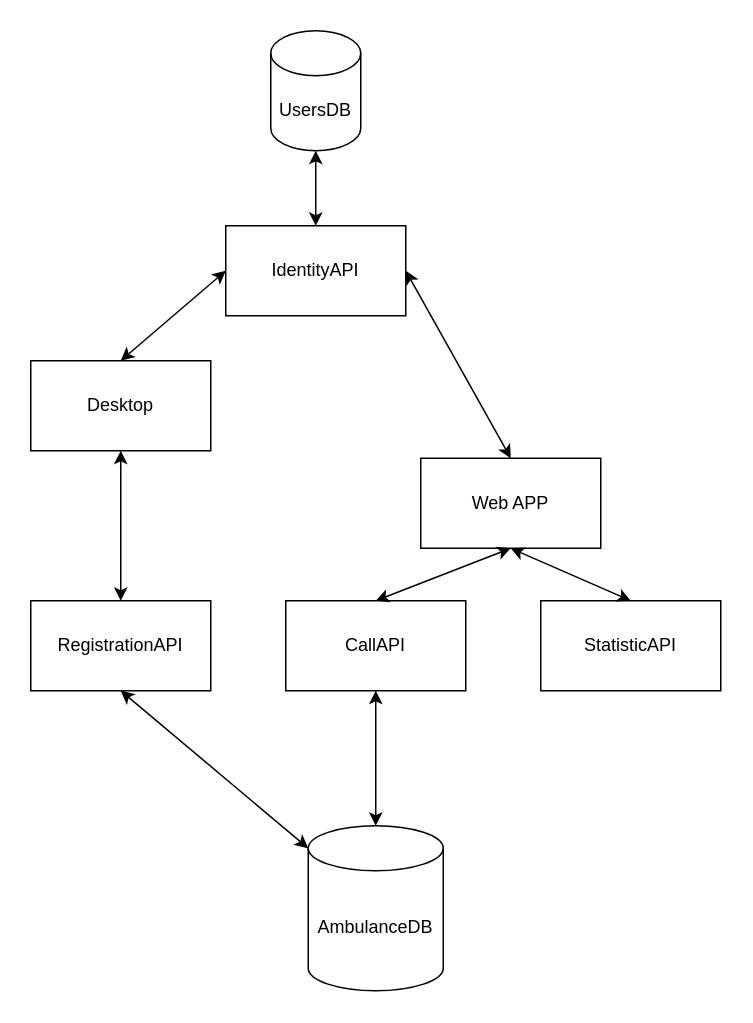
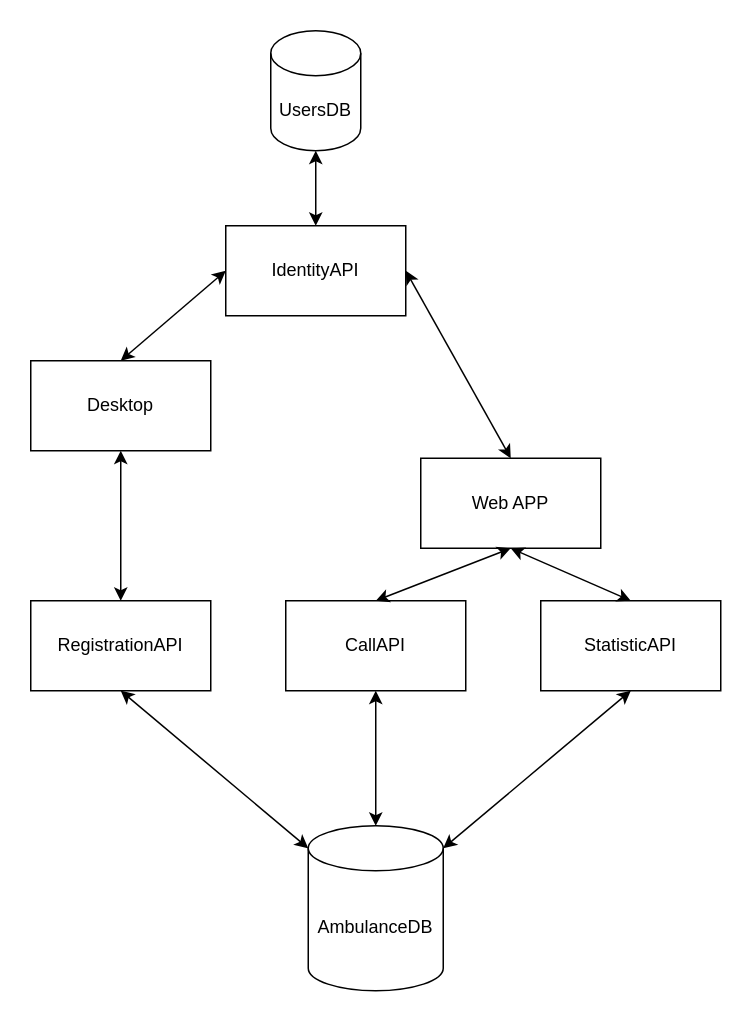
+ <mxCell id="17" value="" style="endArrow=classic;startArrow=classic;html=1;rounded=0;entryX=0.5;entryY=1;entryDx=0;entryDy=0;exitX=1;exitY=0;exitDx=0;exitDy=15;exitPerimeter=0;" edge="1" parent="1" source="5" target="16"><mxGeometry width="50" height="50" relative="1" as="geometry"><mxPoint x="420" y="550" as="sourcePoint" /><mxPoint x="470" y="500" as="targetPoint" /></mxGeometry></mxCell>
